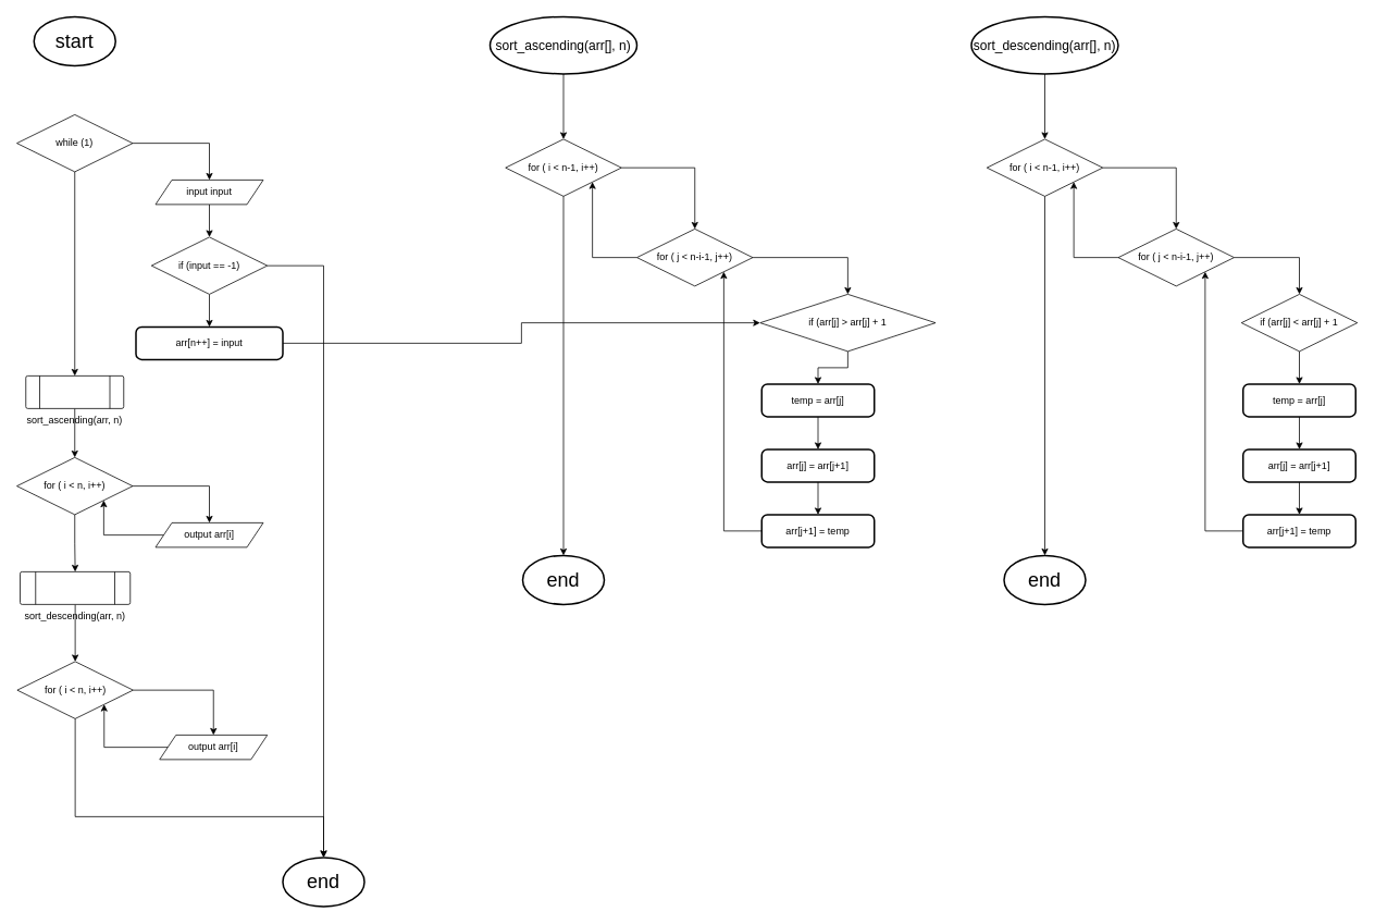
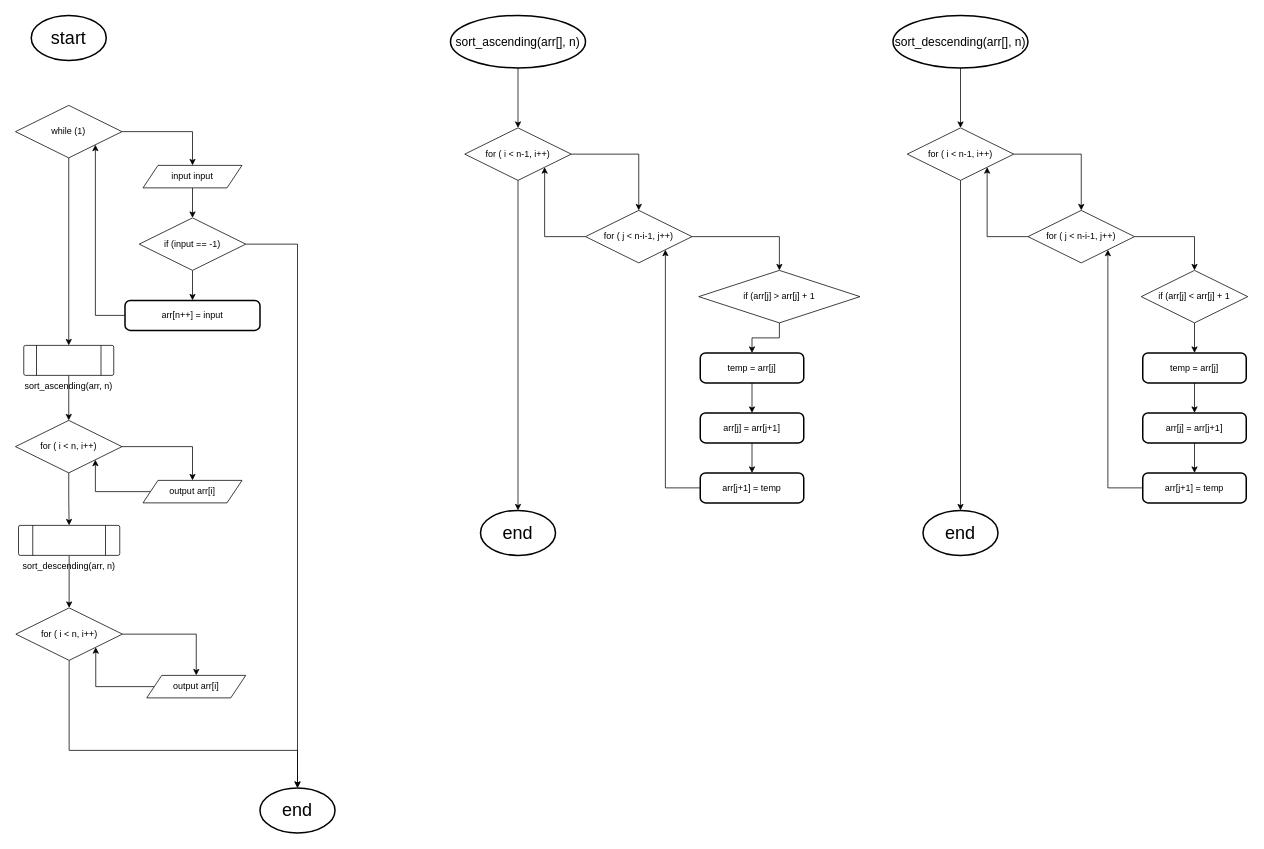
- <mxCell id="11" style="edgeStyle=orthogonalEdgeStyle;rounded=0;orthogonalLoop=1;jettySize=auto;html=1;" edge="1" parent="1" source="12" target="36"><mxGeometry relative="1" as="geometry" /></mxCell>
+ <mxCell id="11" style="edgeStyle=orthogonalEdgeStyle;rounded=0;orthogonalLoop=1;jettySize=auto;html=1;entryX=1;entryY=1;entryDx=0;entryDy=0;" edge="1" parent="1" source="12" target="5"><mxGeometry relative="1" as="geometry" /></mxCell>
